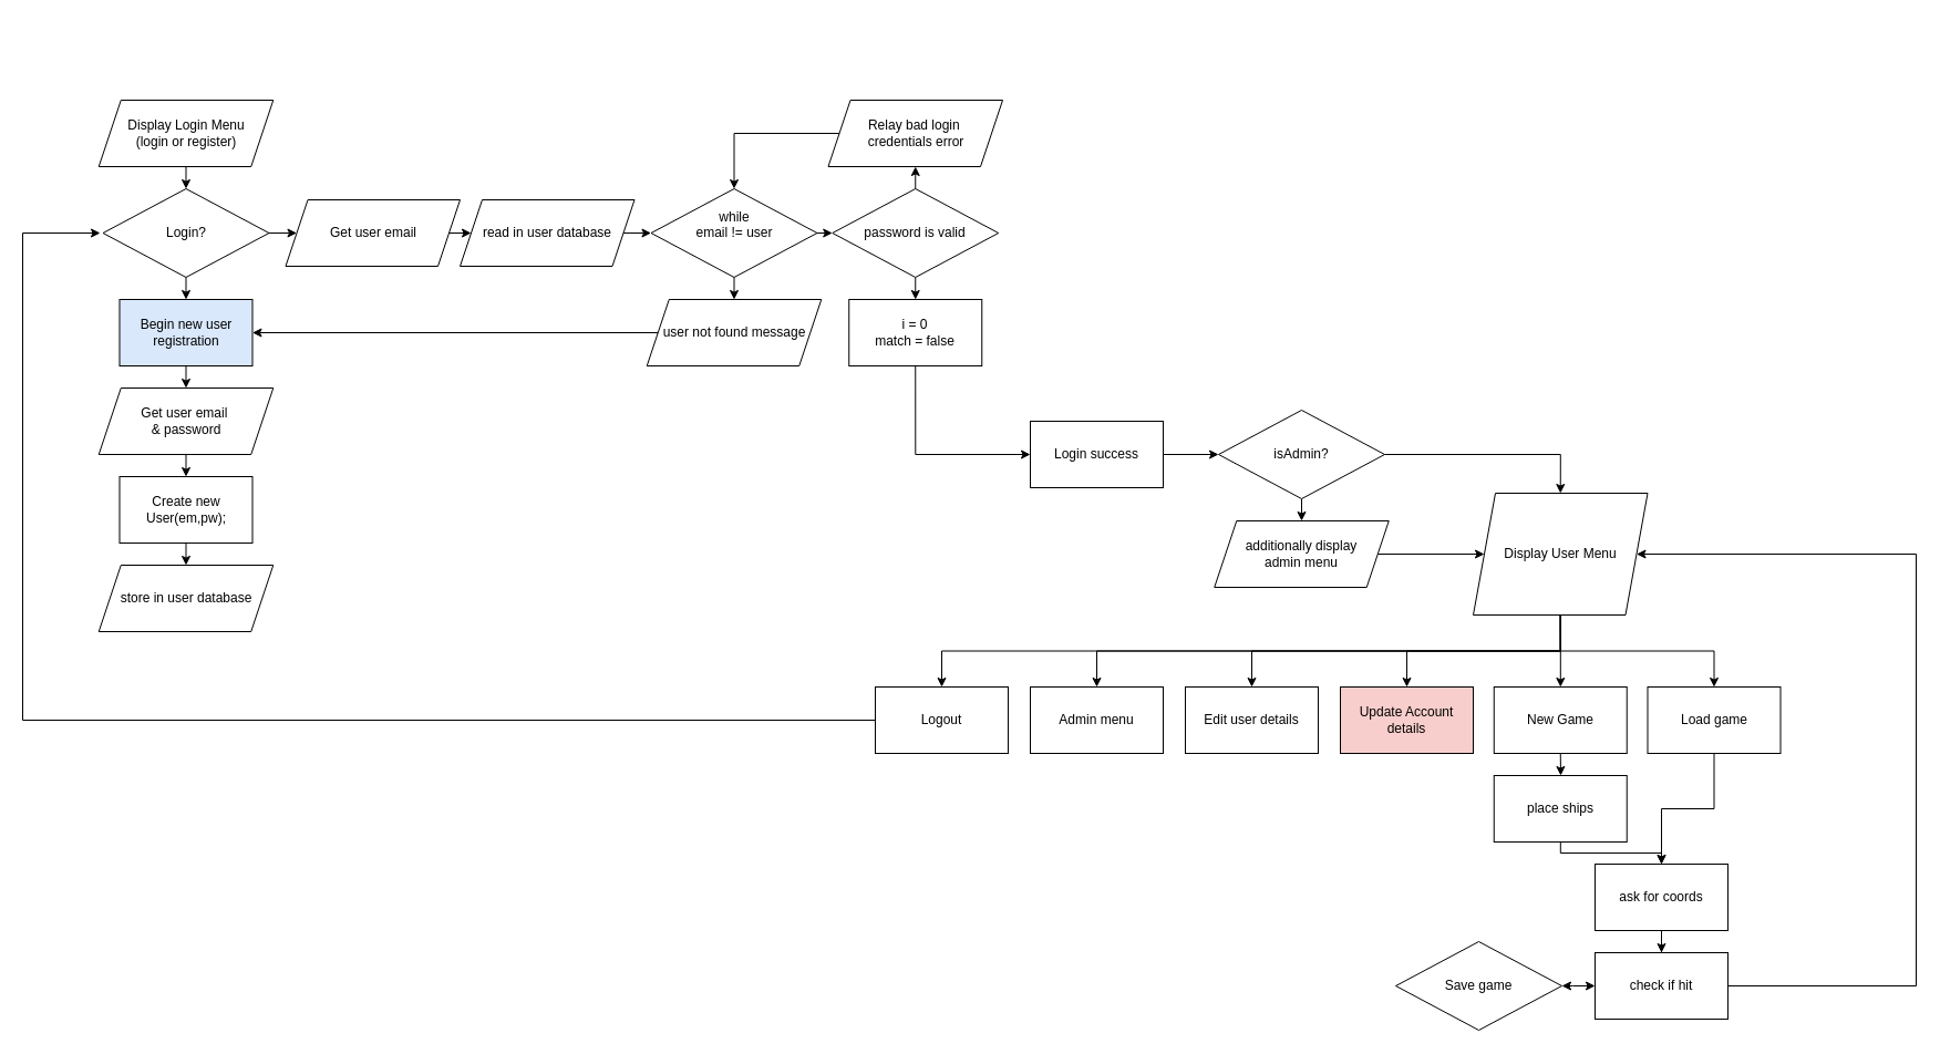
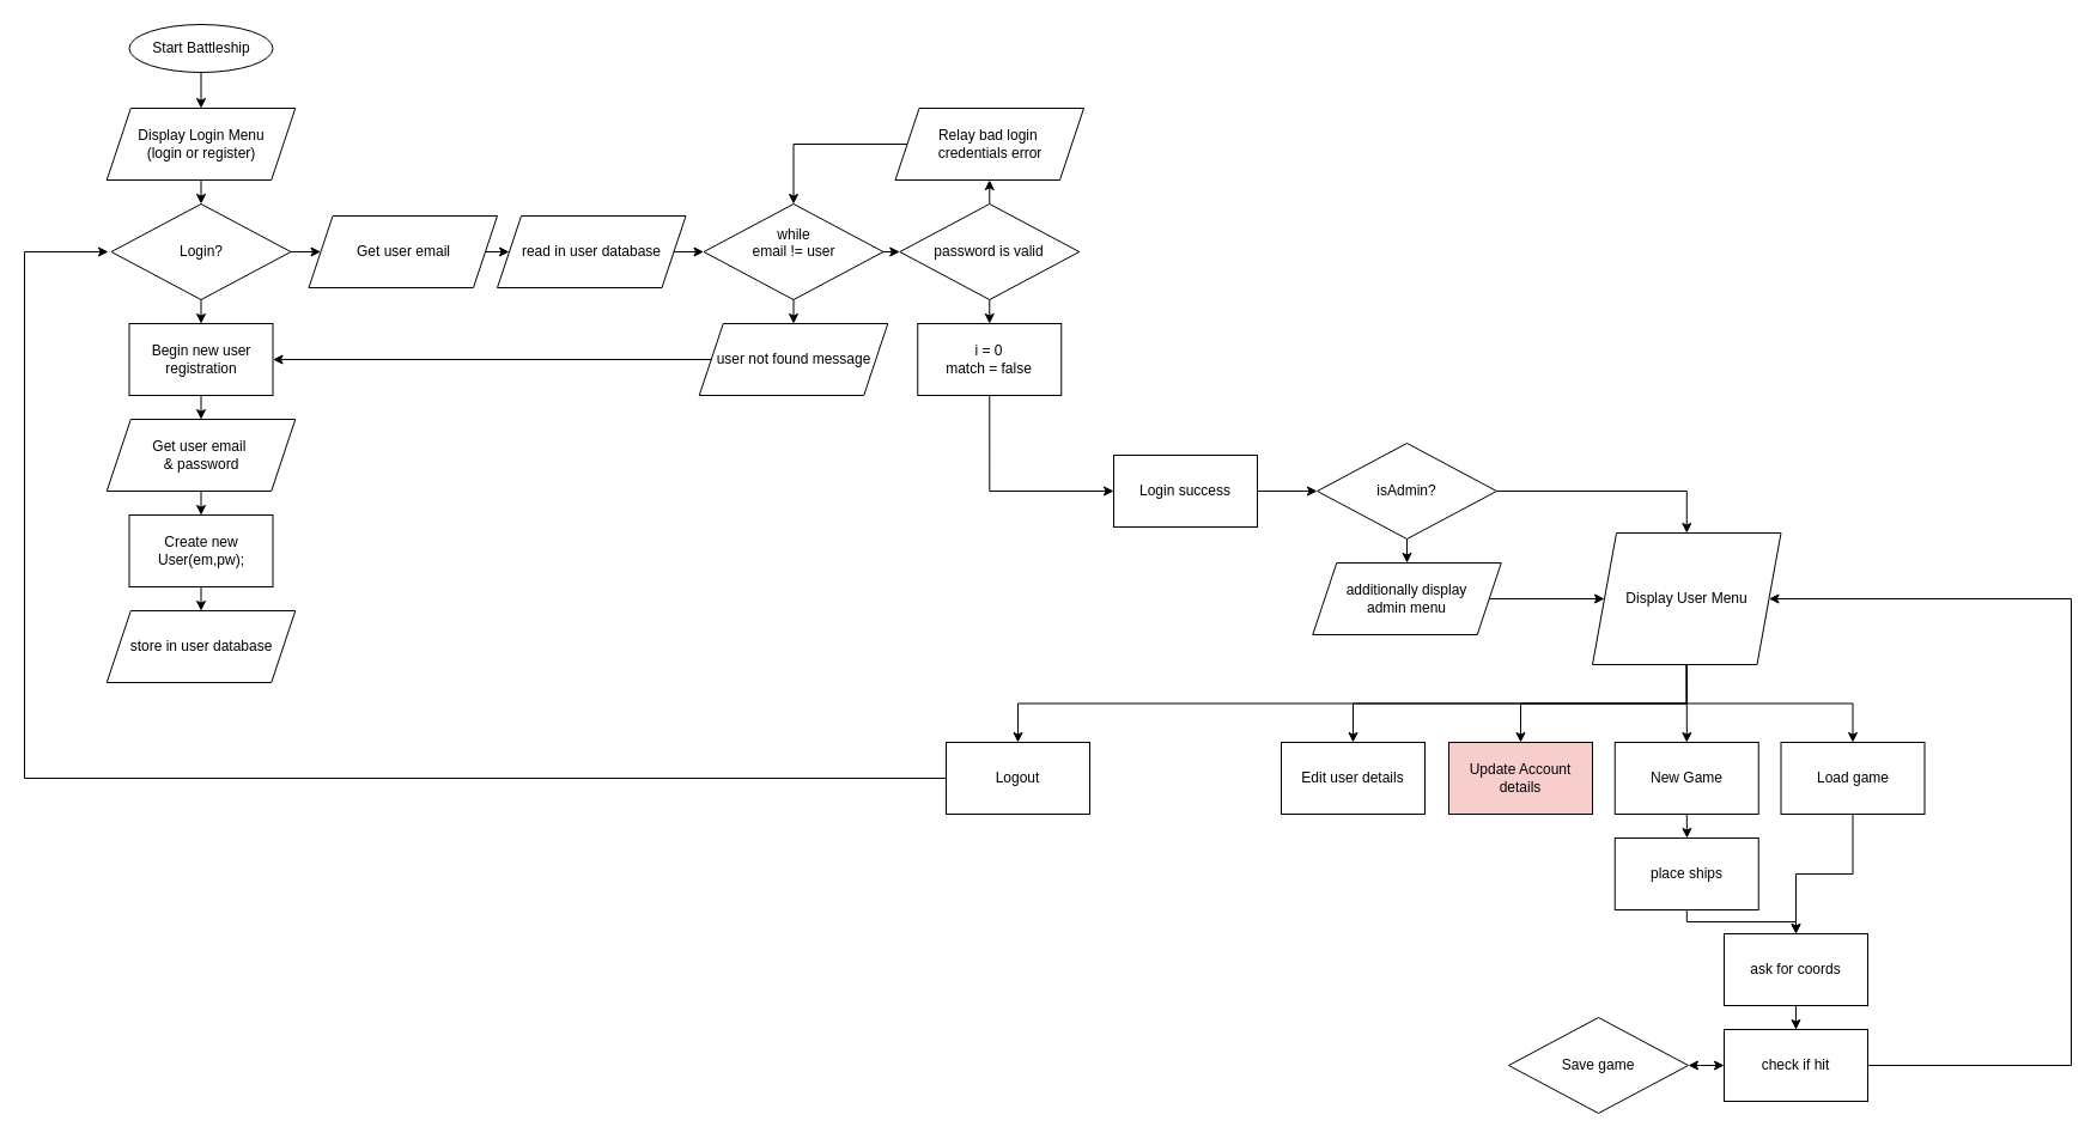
+ <mxCell id="3" value="Start Battleship" style="ellipse;whiteSpace=wrap;html=1;" parent="1" vertex="1"><mxGeometry x="107.5" y="20" width="120" height="40" as="geometry" /></mxCell>
+ <mxCell id="2" style="edgeStyle=orthogonalEdgeStyle;rounded=0;orthogonalLoop=1;jettySize=auto;html=1;exitX=0.5;exitY=1;exitDx=0;exitDy=0;entryX=0.5;entryY=0;entryDx=0;entryDy=0;" parent="1" source="3" target="8" edge="1"><mxGeometry relative="1" as="geometry" /></mxCell>
- <mxCell id="24" value="Begin new user registration" style="rounded=0;whiteSpace=wrap;html=1;fillColor=#dae8fc;" parent="1" vertex="1"><mxGeometry x="107.5" y="270" width="120" height="60" as="geometry" /></mxCell>
+ <mxCell id="24" value="Begin new user registration" style="rounded=0;whiteSpace=wrap;html=1;" parent="1" vertex="1"><mxGeometry x="107.5" y="270" width="120" height="60" as="geometry" /></mxCell>
- <mxCell id="35" style="edgeStyle=orthogonalEdgeStyle;rounded=0;orthogonalLoop=1;jettySize=auto;html=1;exitX=0.5;exitY=1;exitDx=0;exitDy=0;entryX=0.5;entryY=0;entryDx=0;entryDy=0;" edge="1" parent="1" source="38" target="57"><mxGeometry relative="1" as="geometry" /></mxCell>
- <mxCell id="57" value="Admin menu" style="rounded=0;whiteSpace=wrap;html=1;" vertex="1" parent="1"><mxGeometry x="930" y="620" width="120" height="60" as="geometry" /></mxCell>
